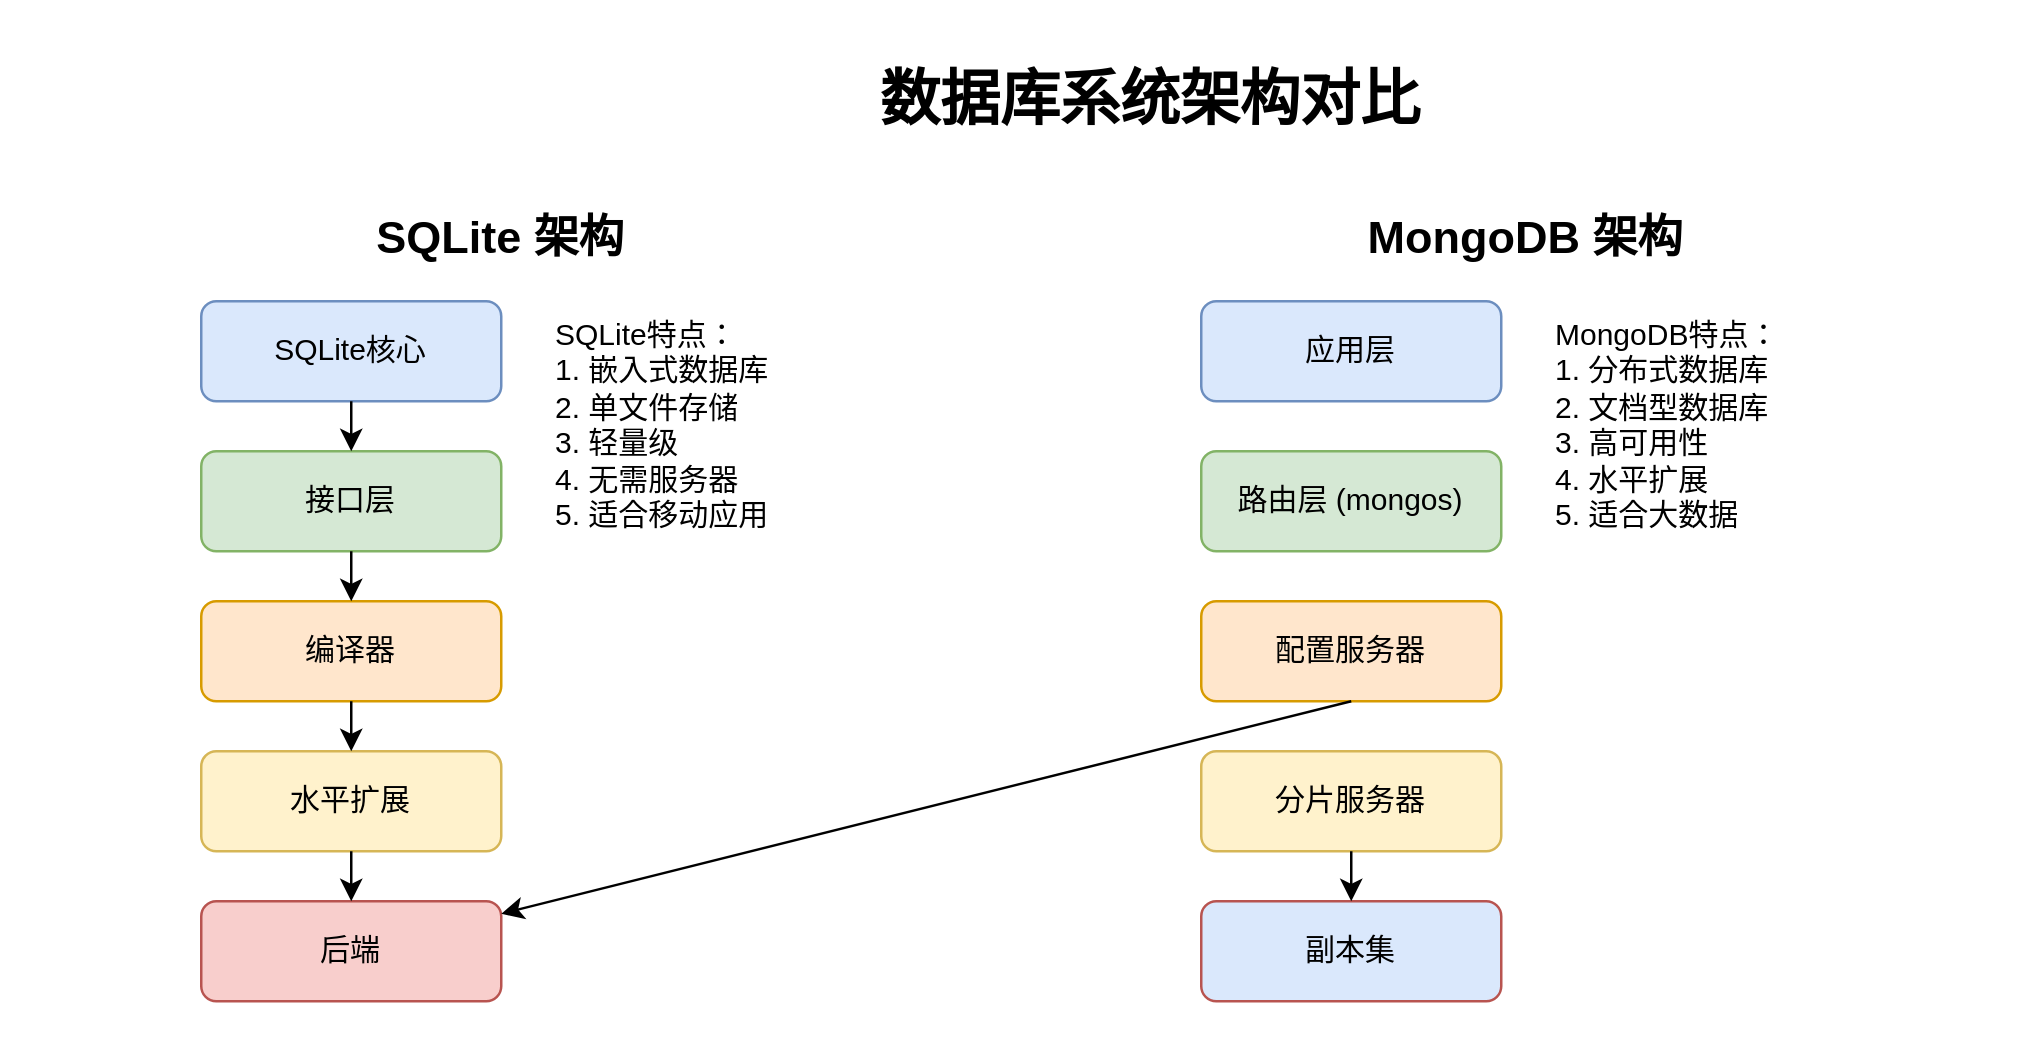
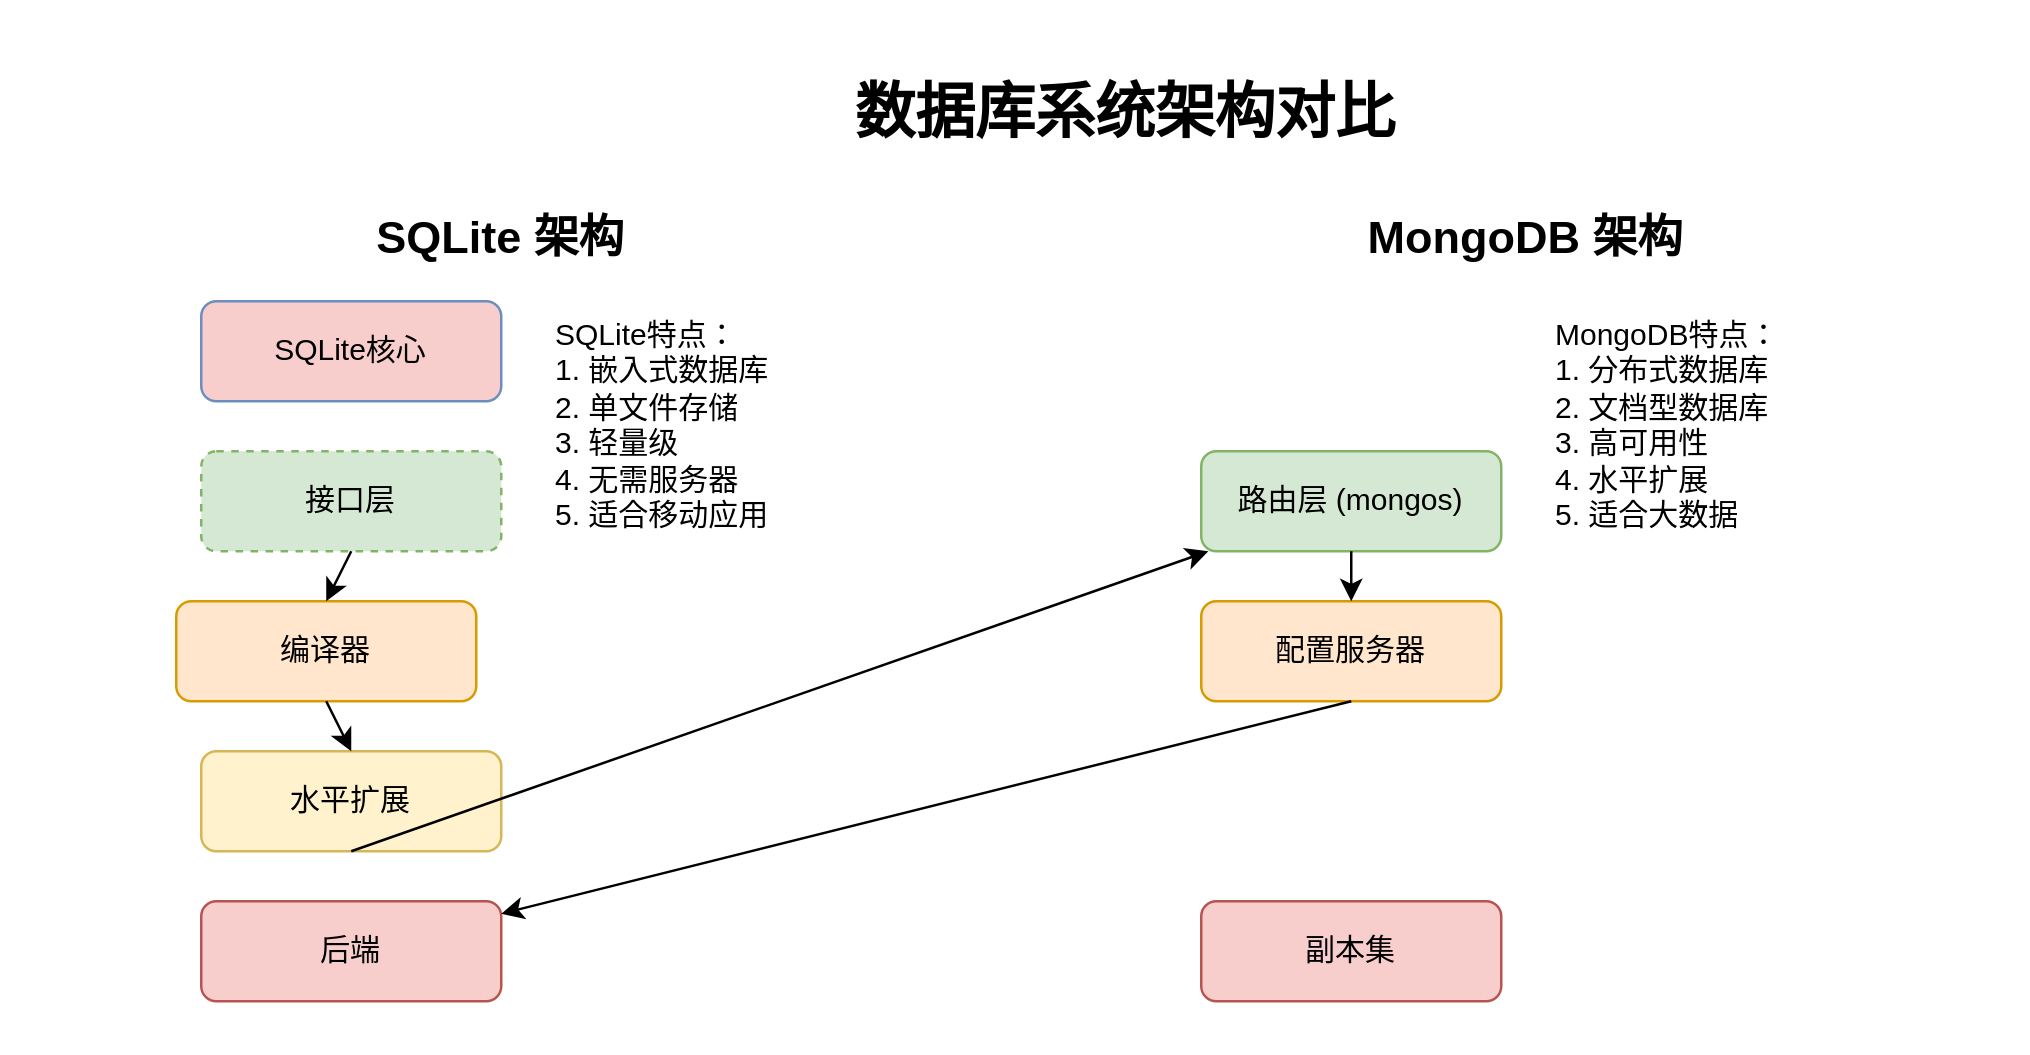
- <mxCell id="2" value="数据库系统架构对比" style="text;html=1;strokeColor=none;fillColor=none;align=center;verticalAlign=middle;whiteSpace=wrap;rounded=0;fontSize=24;fontStyle=1" parent="1" vertex="1"><mxGeometry x="280" y="20" width="360" height="40" as="geometry" /></mxCell>
+ <mxCell id="2" value="数据库系统架构对比" style="text;html=1;strokeColor=none;fillColor=none;align=center;verticalAlign=middle;whiteSpace=wrap;rounded=0;fontSize=24;fontStyle=1" parent="1" vertex="1"><mxGeometry x="270" y="25" width="360" height="40" as="geometry" /></mxCell>
- <mxCell id="4" value="SQLite核心" style="rounded=1;whiteSpace=wrap;html=1;fillColor=#dae8fc;strokeColor=#6c8ebf;" parent="1" vertex="1"><mxGeometry x="80" y="120" width="120" height="40" as="geometry" /></mxCell>
+ <mxCell id="4" value="SQLite核心" style="rounded=1;whiteSpace=wrap;html=1;fillColor=#f8cecc;strokeColor=#6c8ebf;" parent="1" vertex="1"><mxGeometry x="80" y="120" width="120" height="40" as="geometry" /></mxCell>
- <mxCell id="14" value="应用层" style="rounded=1;whiteSpace=wrap;html=1;fillColor=#dae8fc;strokeColor=#6c8ebf;" parent="1" vertex="1"><mxGeometry x="480" y="120" width="120" height="40" as="geometry" /></mxCell>
- <mxCell id="9" value="" style="endArrow=classic;html=1;exitX=0.5;exitY=1;exitDx=0;exitDy=0;entryX=0.5;entryY=0;entryDx=0;entryDy=0;" parent="1" source="4" target="5" edge="1"><mxGeometry width="50" height="50" relative="1" as="geometry" /></mxCell>
- <mxCell id="5" value="接口层" style="rounded=1;whiteSpace=wrap;html=1;fillColor=#d5e8d4;strokeColor=#82b366;" parent="1" vertex="1"><mxGeometry x="80" y="180" width="120" height="40" as="geometry" /></mxCell>
+ <mxCell id="5" value="接口层" style="rounded=1;whiteSpace=wrap;html=1;fillColor=#d5e8d4;strokeColor=#82b366;dashed=1;" parent="1" vertex="1"><mxGeometry x="80" y="180" width="120" height="40" as="geometry" /></mxCell>
+ <mxCell id="19" value="" style="endArrow=classic;html=1;exitX=0.5;exitY=1;exitDx=0;exitDy=0;entryX=0.5;entryY=0;entryDx=0;entryDy=0;" parent="1" source="15" target="16" edge="1"><mxGeometry width="50" height="50" relative="1" as="geometry" /></mxCell>
- <mxCell id="6" value="编译器" style="rounded=1;whiteSpace=wrap;html=1;fillColor=#ffe6cc;strokeColor=#d79b00;" parent="1" vertex="1"><mxGeometry x="80" y="240" width="120" height="40" as="geometry" /></mxCell>
+ <mxCell id="6" value="编译器" style="rounded=1;whiteSpace=wrap;html=1;fillColor=#ffe6cc;strokeColor=#d79b00;" parent="1" vertex="1"><mxGeometry x="70" y="240" width="120" height="40" as="geometry" /></mxCell>
- <mxCell id="17" value="分片服务器" style="rounded=1;whiteSpace=wrap;html=1;fillColor=#fff2cc;strokeColor=#d6b656;" parent="1" vertex="1"><mxGeometry x="480" y="300" width="120" height="40" as="geometry" /></mxCell>
- <mxCell id="12" value="" style="endArrow=classic;html=1;exitX=0.5;exitY=1;exitDx=0;exitDy=0;entryX=0.5;entryY=0;entryDx=0;entryDy=0;" parent="1" source="7" target="8" edge="1"><mxGeometry width="50" height="50" relative="1" as="geometry" /></mxCell>
+ <mxCell id="12" value="" style="endArrow=classic;html=1;exitX=0.5;exitY=1;exitDx=0;exitDy=0;" parent="1" source="7" target="15" edge="1"><mxGeometry width="50" height="50" relative="1" as="geometry" /></mxCell>
- <mxCell id="21" value="" style="endArrow=classic;html=1;exitX=0.5;exitY=1;exitDx=0;exitDy=0;entryX=0.5;entryY=0;entryDx=0;entryDy=0;" parent="1" source="17" target="18" edge="1"><mxGeometry width="50" height="50" relative="1" as="geometry" /></mxCell>
- <mxCell id="18" value="副本集" style="rounded=1;whiteSpace=wrap;html=1;fillColor=#dae8fc;strokeColor=#b85450;" parent="1" vertex="1"><mxGeometry x="480" y="360" width="120" height="40" as="geometry" /></mxCell>
+ <mxCell id="18" value="副本集" style="rounded=1;whiteSpace=wrap;html=1;fillColor=#f8cecc;strokeColor=#b85450;" parent="1" vertex="1"><mxGeometry x="480" y="360" width="120" height="40" as="geometry" /></mxCell>
